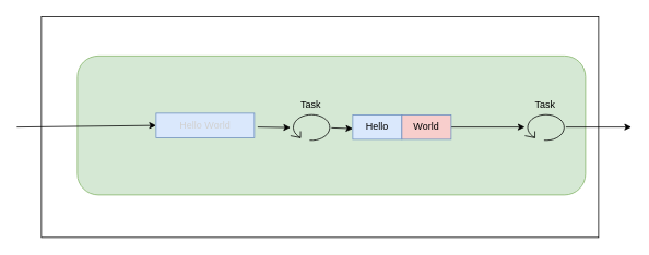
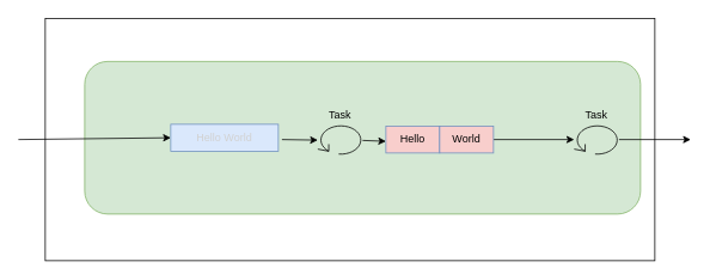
- <mxCell id="14" value="Hello" style="rounded=0;whiteSpace=wrap;html=1;fillColor=#dae8fc;strokeColor=#6c8ebf;" vertex="1" parent="1"><mxGeometry x="430" y="140" width="60" height="30" as="geometry" /></mxCell>
+ <mxCell id="14" value="Hello" style="rounded=0;whiteSpace=wrap;html=1;fillColor=#f8cecc;strokeColor=#6c8ebf;" vertex="1" parent="1"><mxGeometry x="430" y="140" width="60" height="30" as="geometry" /></mxCell>
